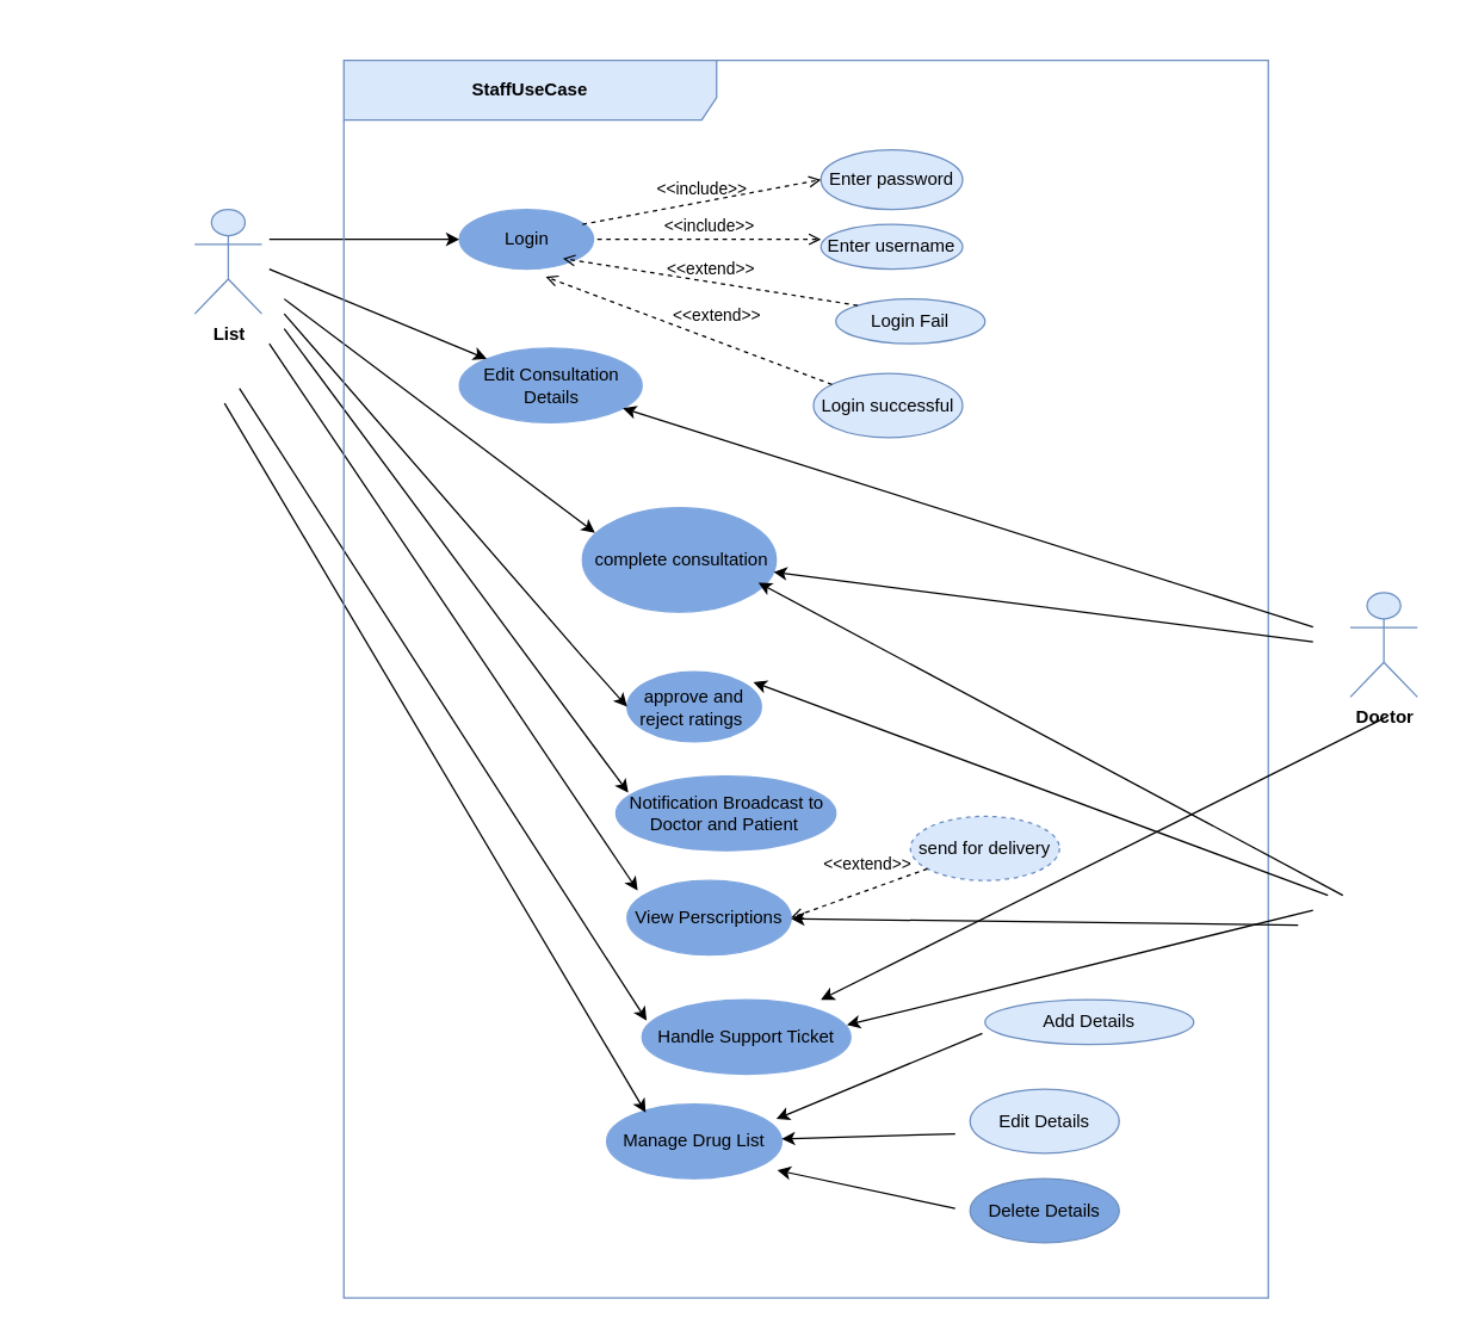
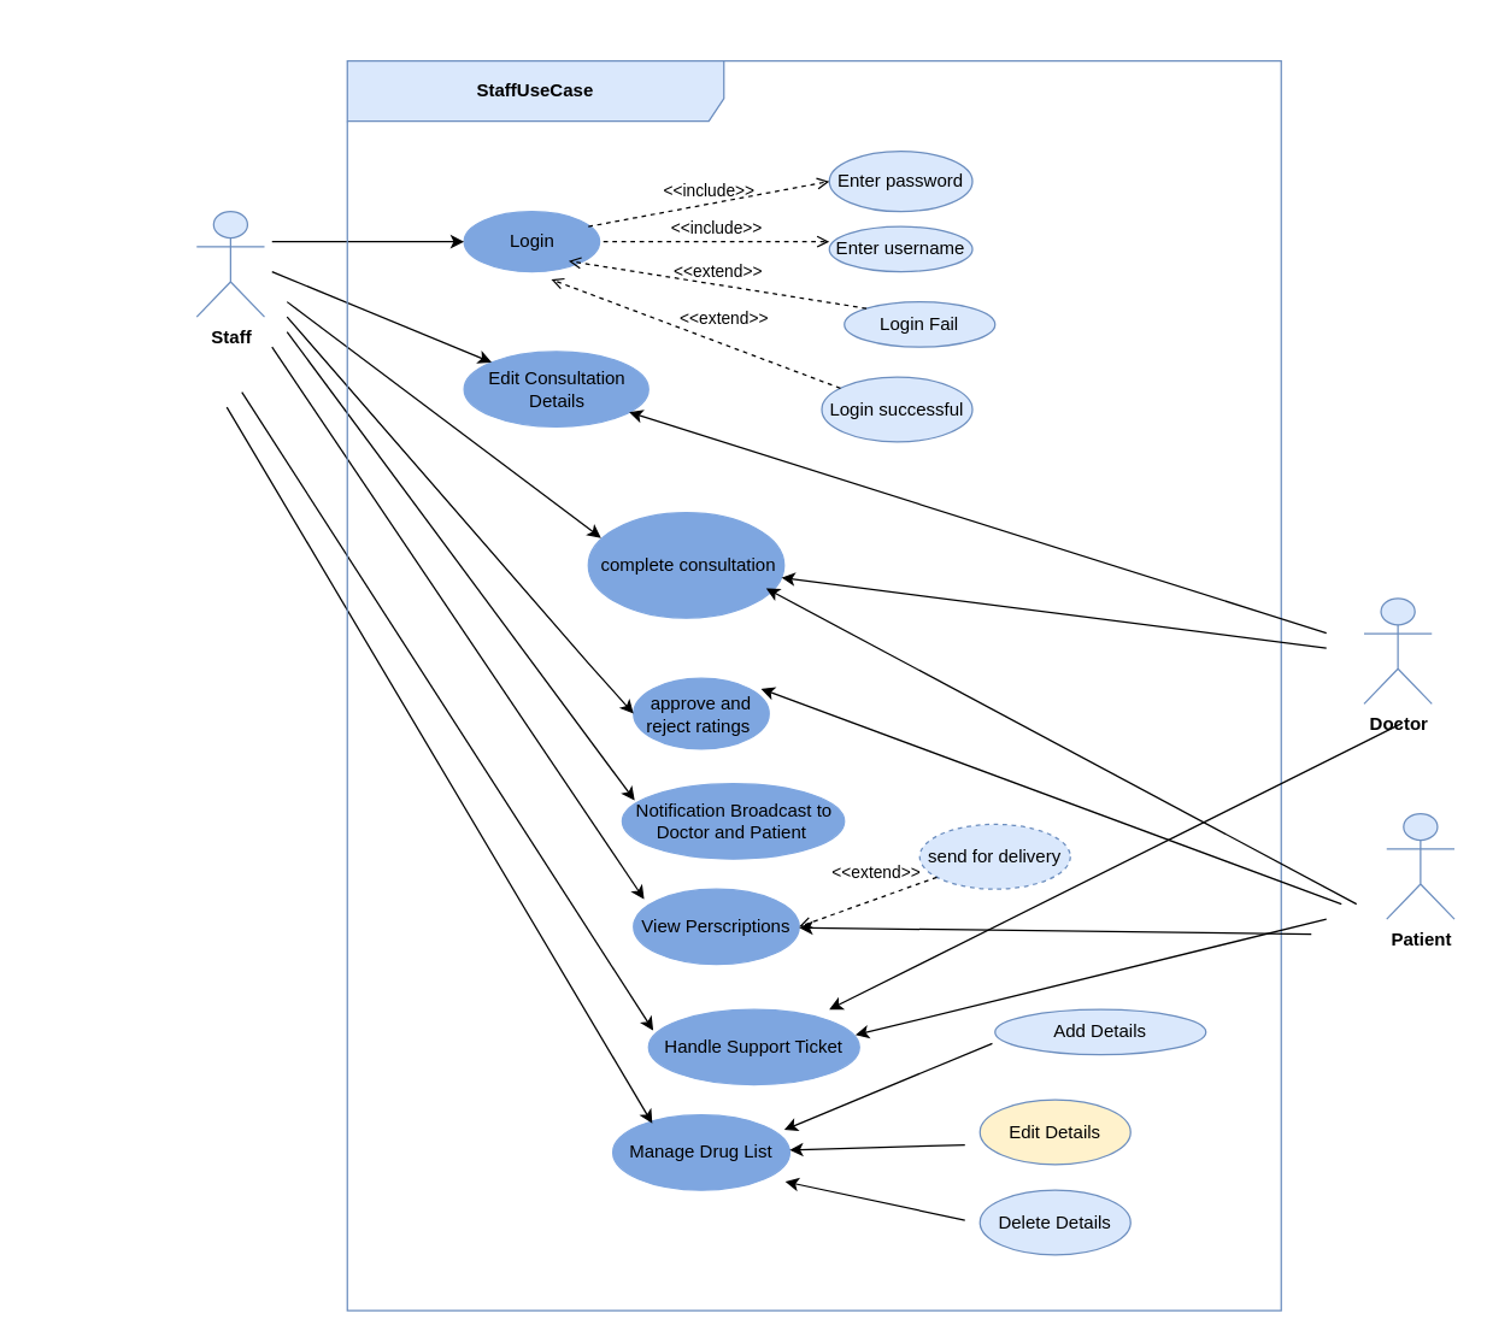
- <mxCell id="16" value="&lt;b&gt;List&lt;/b&gt;" style="shape=umlActor;verticalLabelPosition=bottom;verticalAlign=top;html=1;outlineConnect=0;fontSize=12;fillColor=#dae8fc;strokeColor=#6c8ebf;" vertex="1" parent="1"><mxGeometry x="130" y="140" width="45" height="70" as="geometry" /></mxCell>
+ <mxCell id="16" value="&lt;b&gt;Staff&lt;/b&gt;" style="shape=umlActor;verticalLabelPosition=bottom;verticalAlign=top;html=1;outlineConnect=0;fontSize=12;fillColor=#dae8fc;strokeColor=#6c8ebf;" vertex="1" parent="1"><mxGeometry x="130" y="140" width="45" height="70" as="geometry" /></mxCell>
+ <mxCell id="17" value="&lt;b&gt;Patient&lt;/b&gt;" style="shape=umlActor;verticalLabelPosition=bottom;verticalAlign=top;html=1;outlineConnect=0;fontSize=12;fillColor=#dae8fc;strokeColor=#6c8ebf;" vertex="1" parent="1"><mxGeometry x="920" y="540" width="45" height="70" as="geometry" /></mxCell>
- <mxCell id="34" value="Edit Details" style="ellipse;whiteSpace=wrap;html=1;fontSize=12;fillColor=#dae8fc;strokeColor=#6c8ebf;" vertex="1" parent="1"><mxGeometry x="650" y="730" width="100" height="43" as="geometry" /></mxCell>
+ <mxCell id="34" value="Edit Details" style="ellipse;whiteSpace=wrap;html=1;fontSize=12;fillColor=#fff2cc;strokeColor=#6c8ebf;" vertex="1" parent="1"><mxGeometry x="650" y="730" width="100" height="43" as="geometry" /></mxCell>
- <mxCell id="36" value="Delete Details" style="ellipse;whiteSpace=wrap;html=1;fontSize=12;fillColor=#7ea6e0;strokeColor=#6c8ebf;" vertex="1" parent="1"><mxGeometry x="650" y="790" width="100" height="43" as="geometry" /></mxCell>
+ <mxCell id="36" value="Delete Details" style="ellipse;whiteSpace=wrap;html=1;fontSize=12;fillColor=#dae8fc;strokeColor=#6c8ebf;" vertex="1" parent="1"><mxGeometry x="650" y="790" width="100" height="43" as="geometry" /></mxCell>
